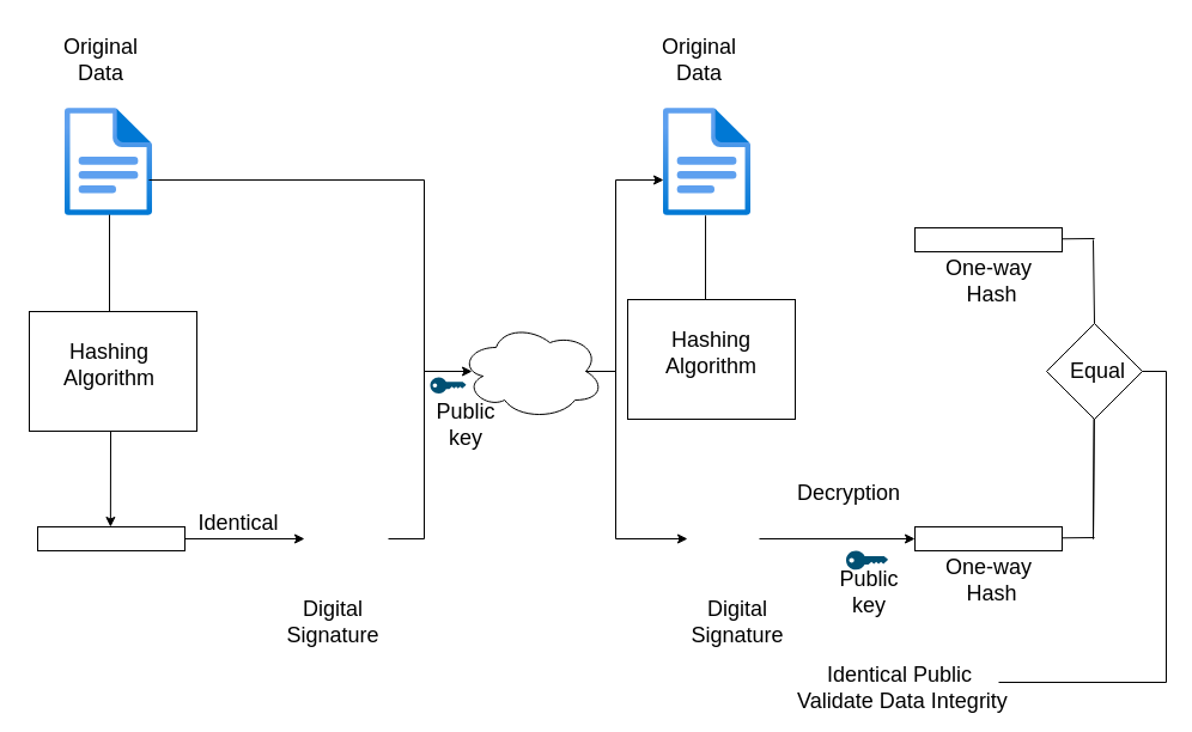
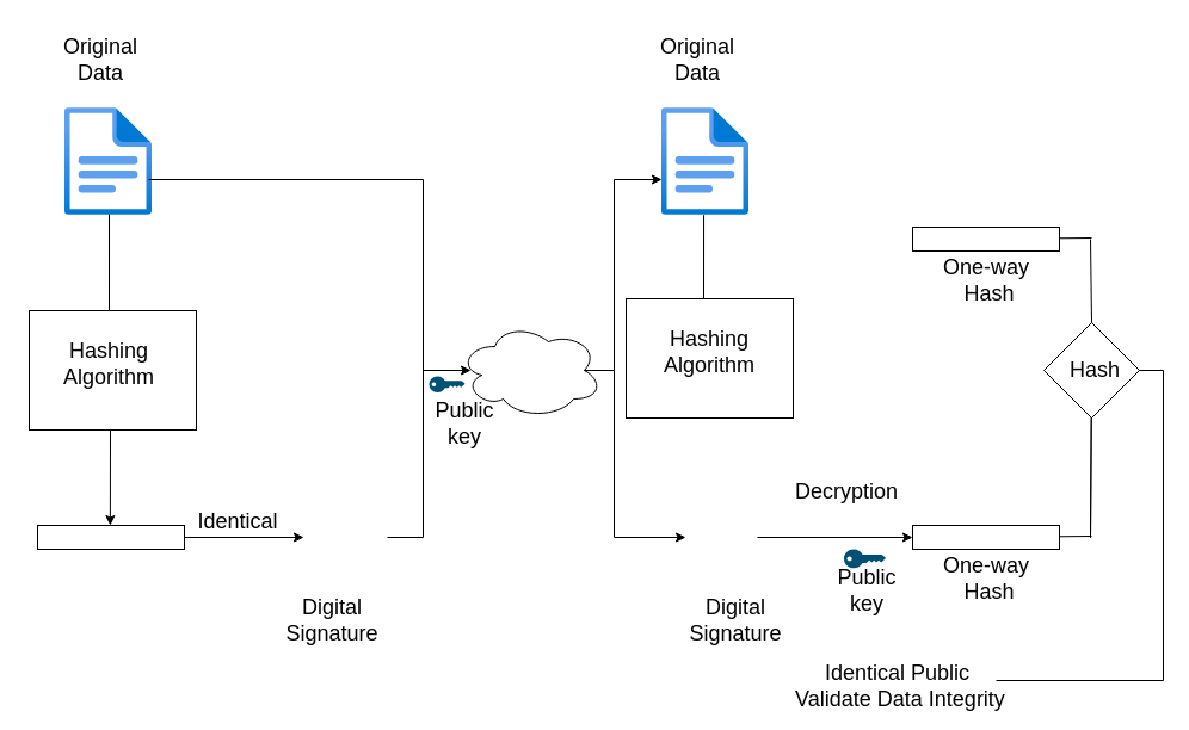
- <mxCell id="46" value="Equal" style="text;html=1;strokeColor=none;fillColor=none;align=center;verticalAlign=middle;whiteSpace=wrap;rounded=0;fontSize=18;" vertex="1" parent="1"><mxGeometry x="887" y="295" width="60" height="30" as="geometry" /></mxCell>
+ <mxCell id="46" value="Hash" style="text;html=1;strokeColor=none;fillColor=none;align=center;verticalAlign=middle;whiteSpace=wrap;rounded=0;fontSize=18;" vertex="1" parent="1"><mxGeometry x="887" y="295" width="60" height="30" as="geometry" /></mxCell>
